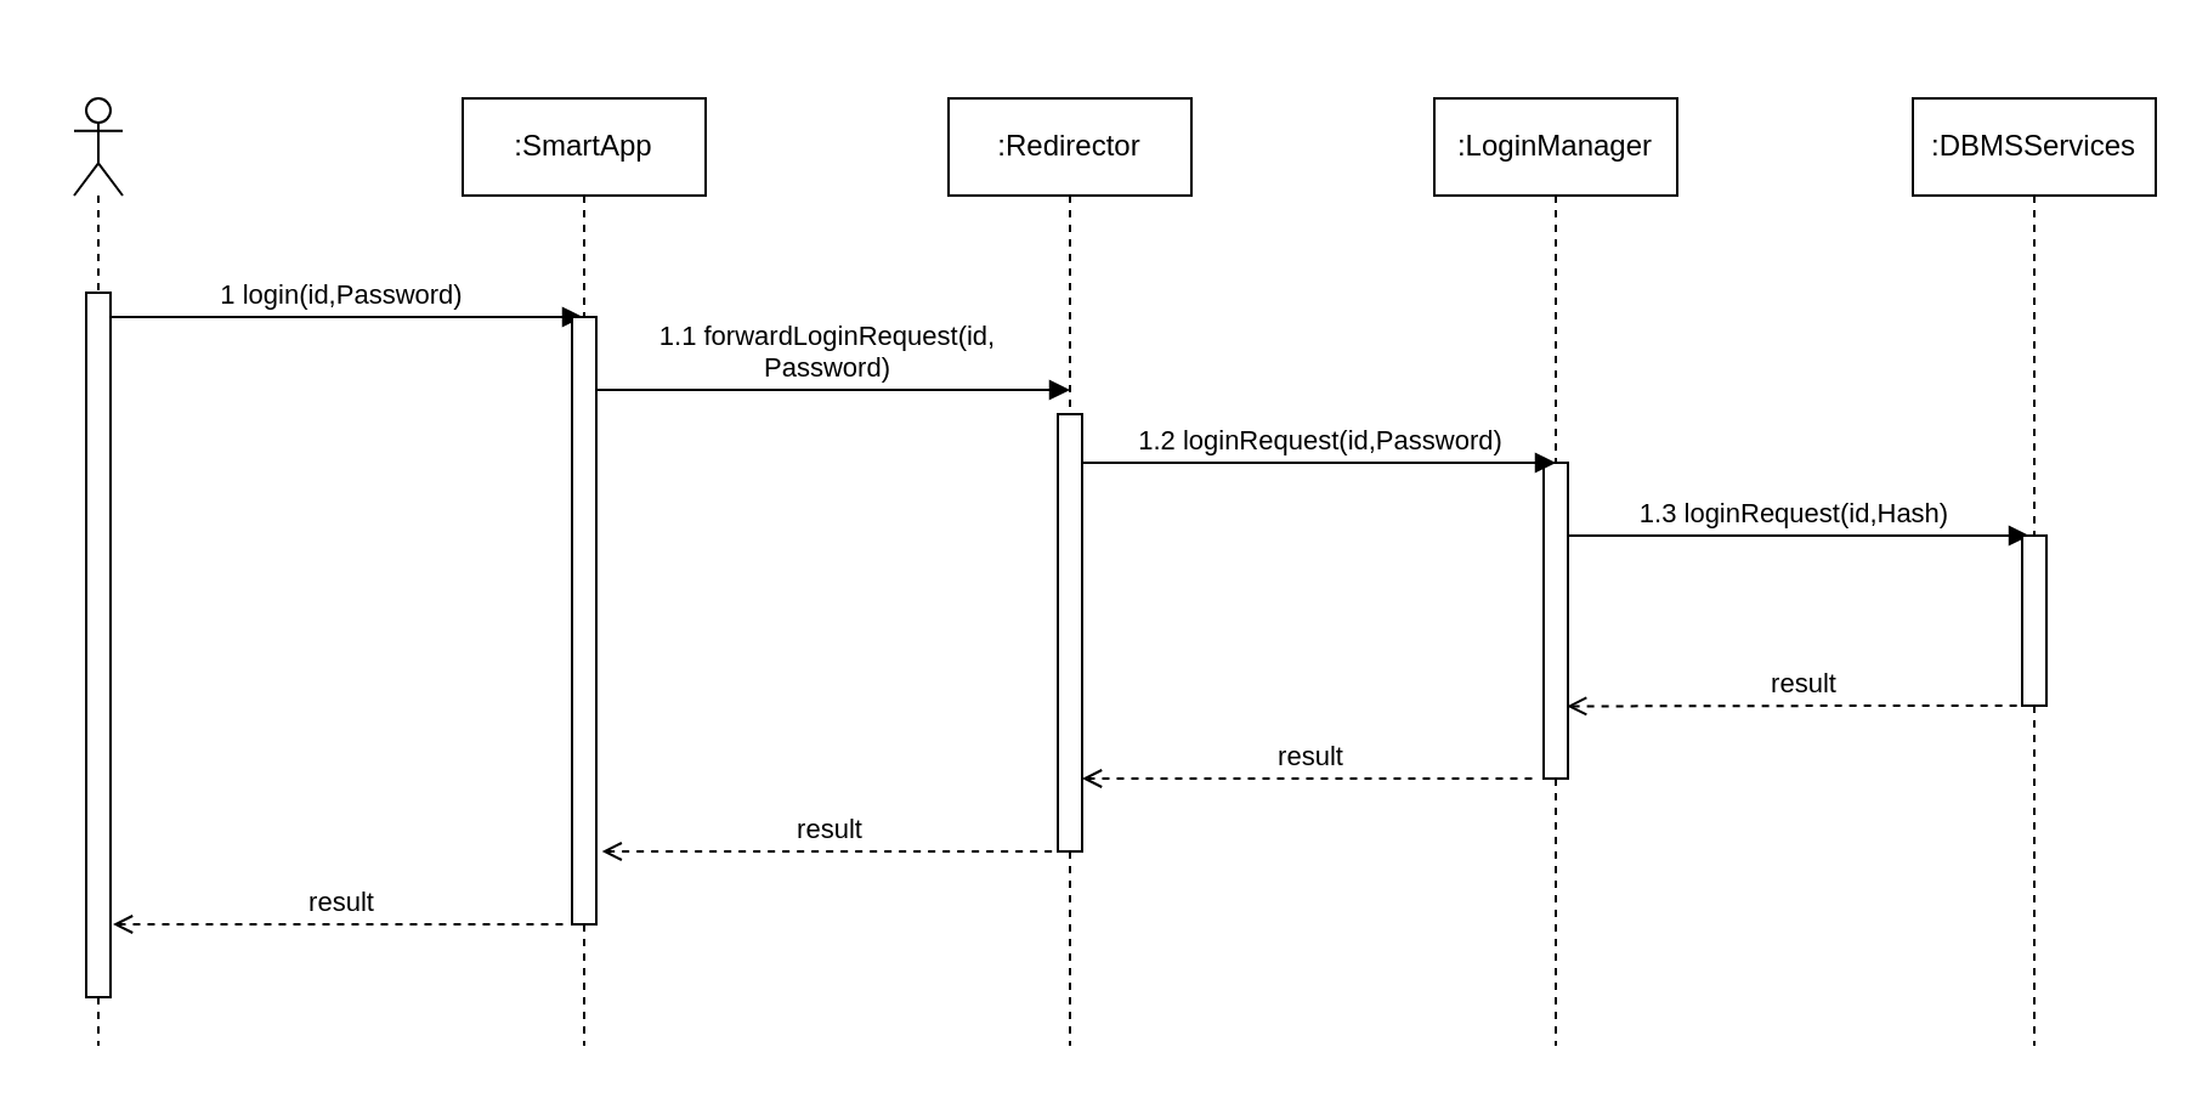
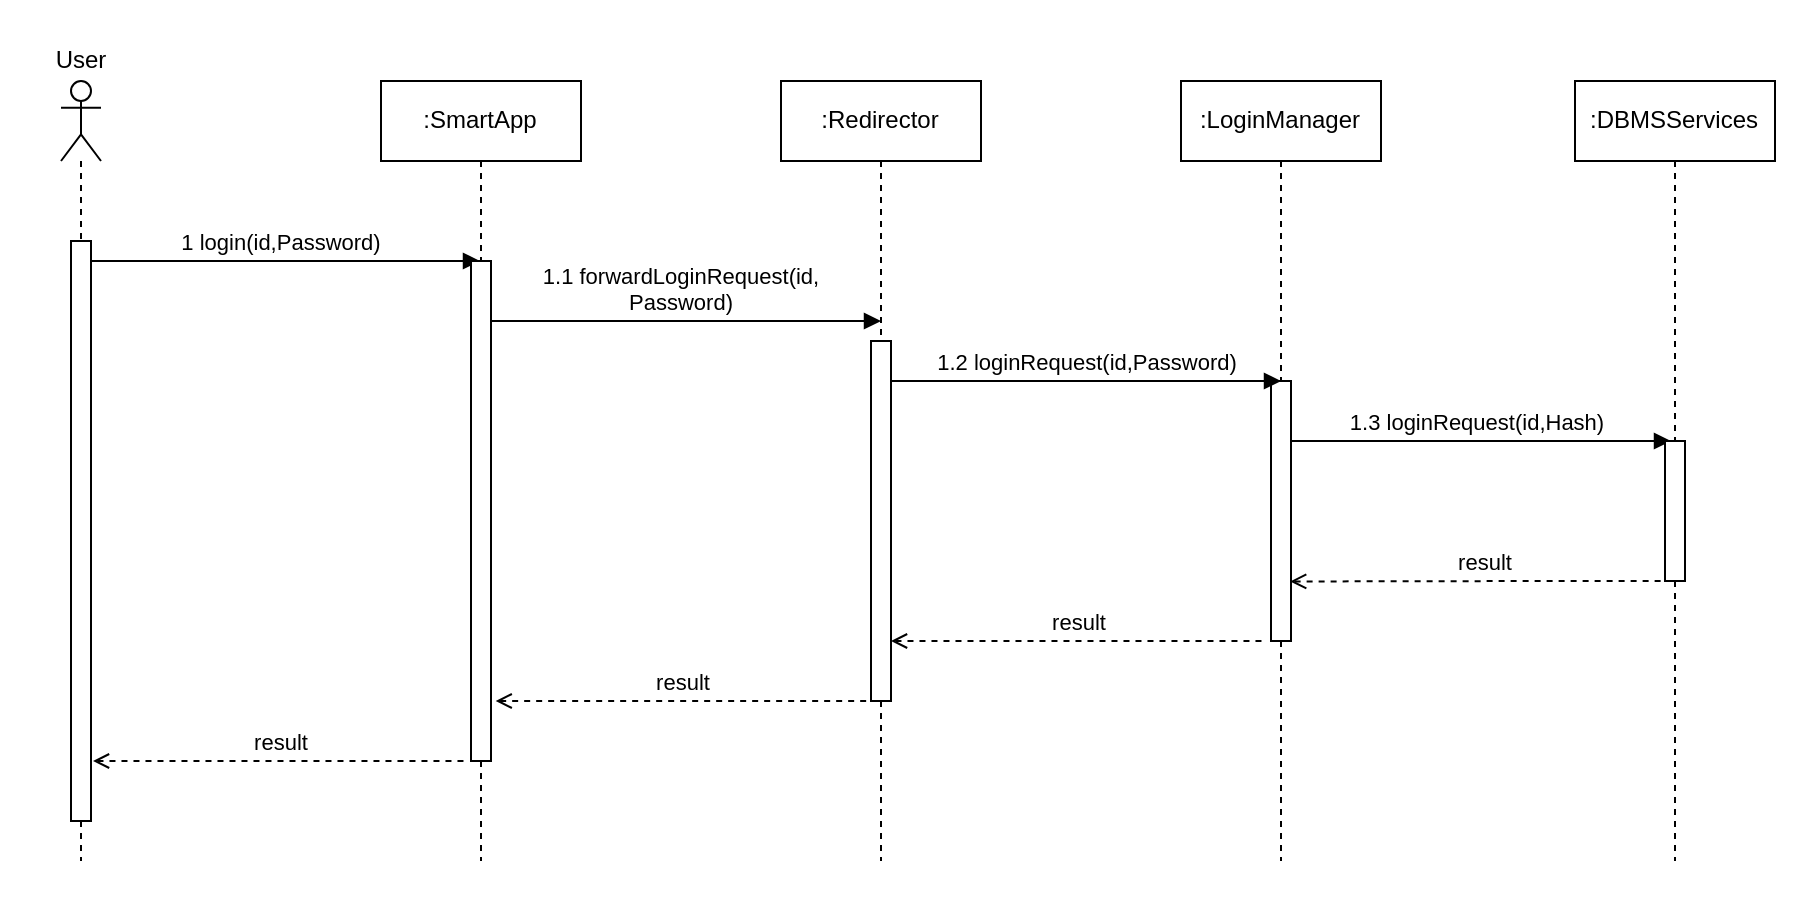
+ <mxCell id="17" value="User" style="text;html=1;align=center;verticalAlign=middle;resizable=0;points=[];autosize=1;" parent="1" vertex="1"><mxGeometry x="20" y="20" width="40" height="20" as="geometry" /></mxCell>
